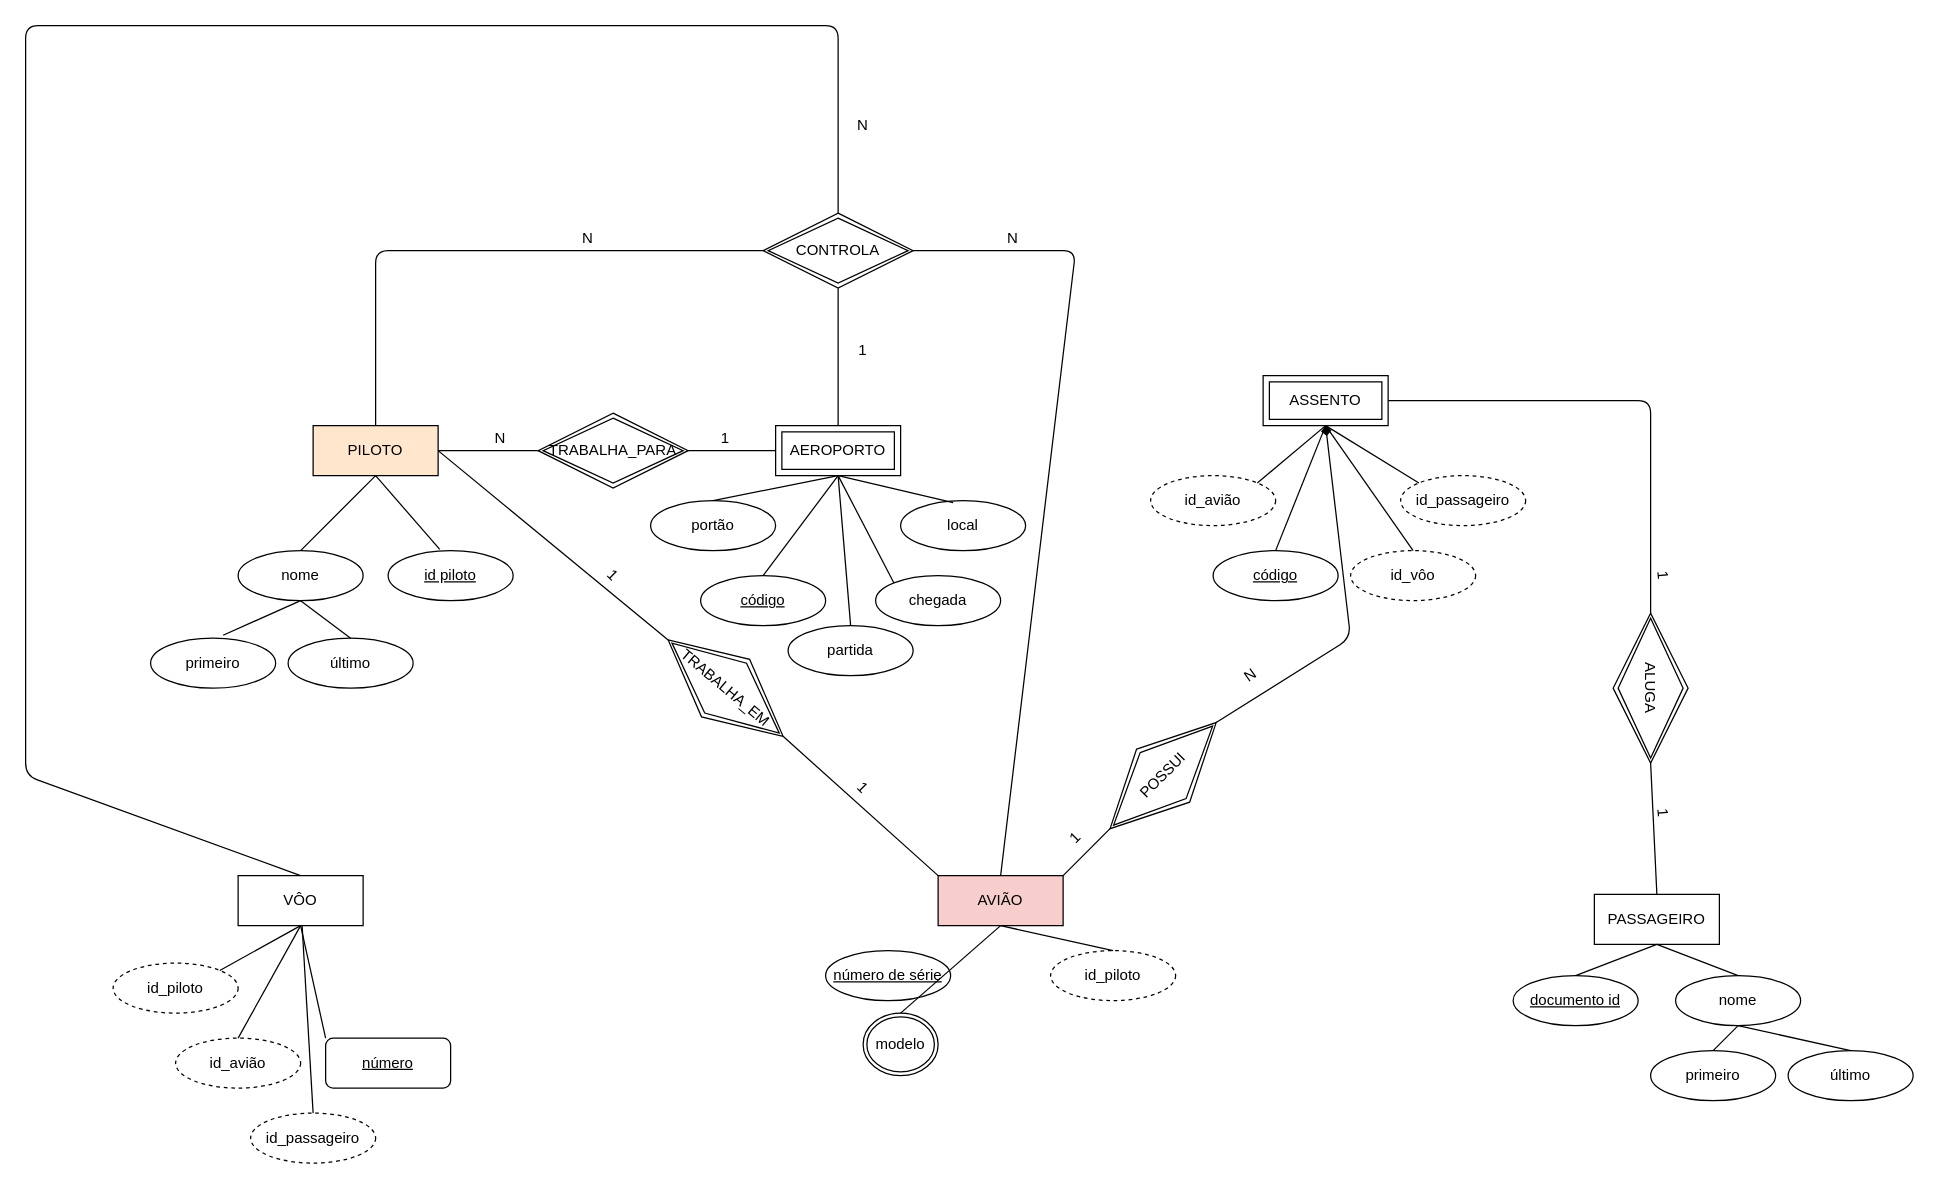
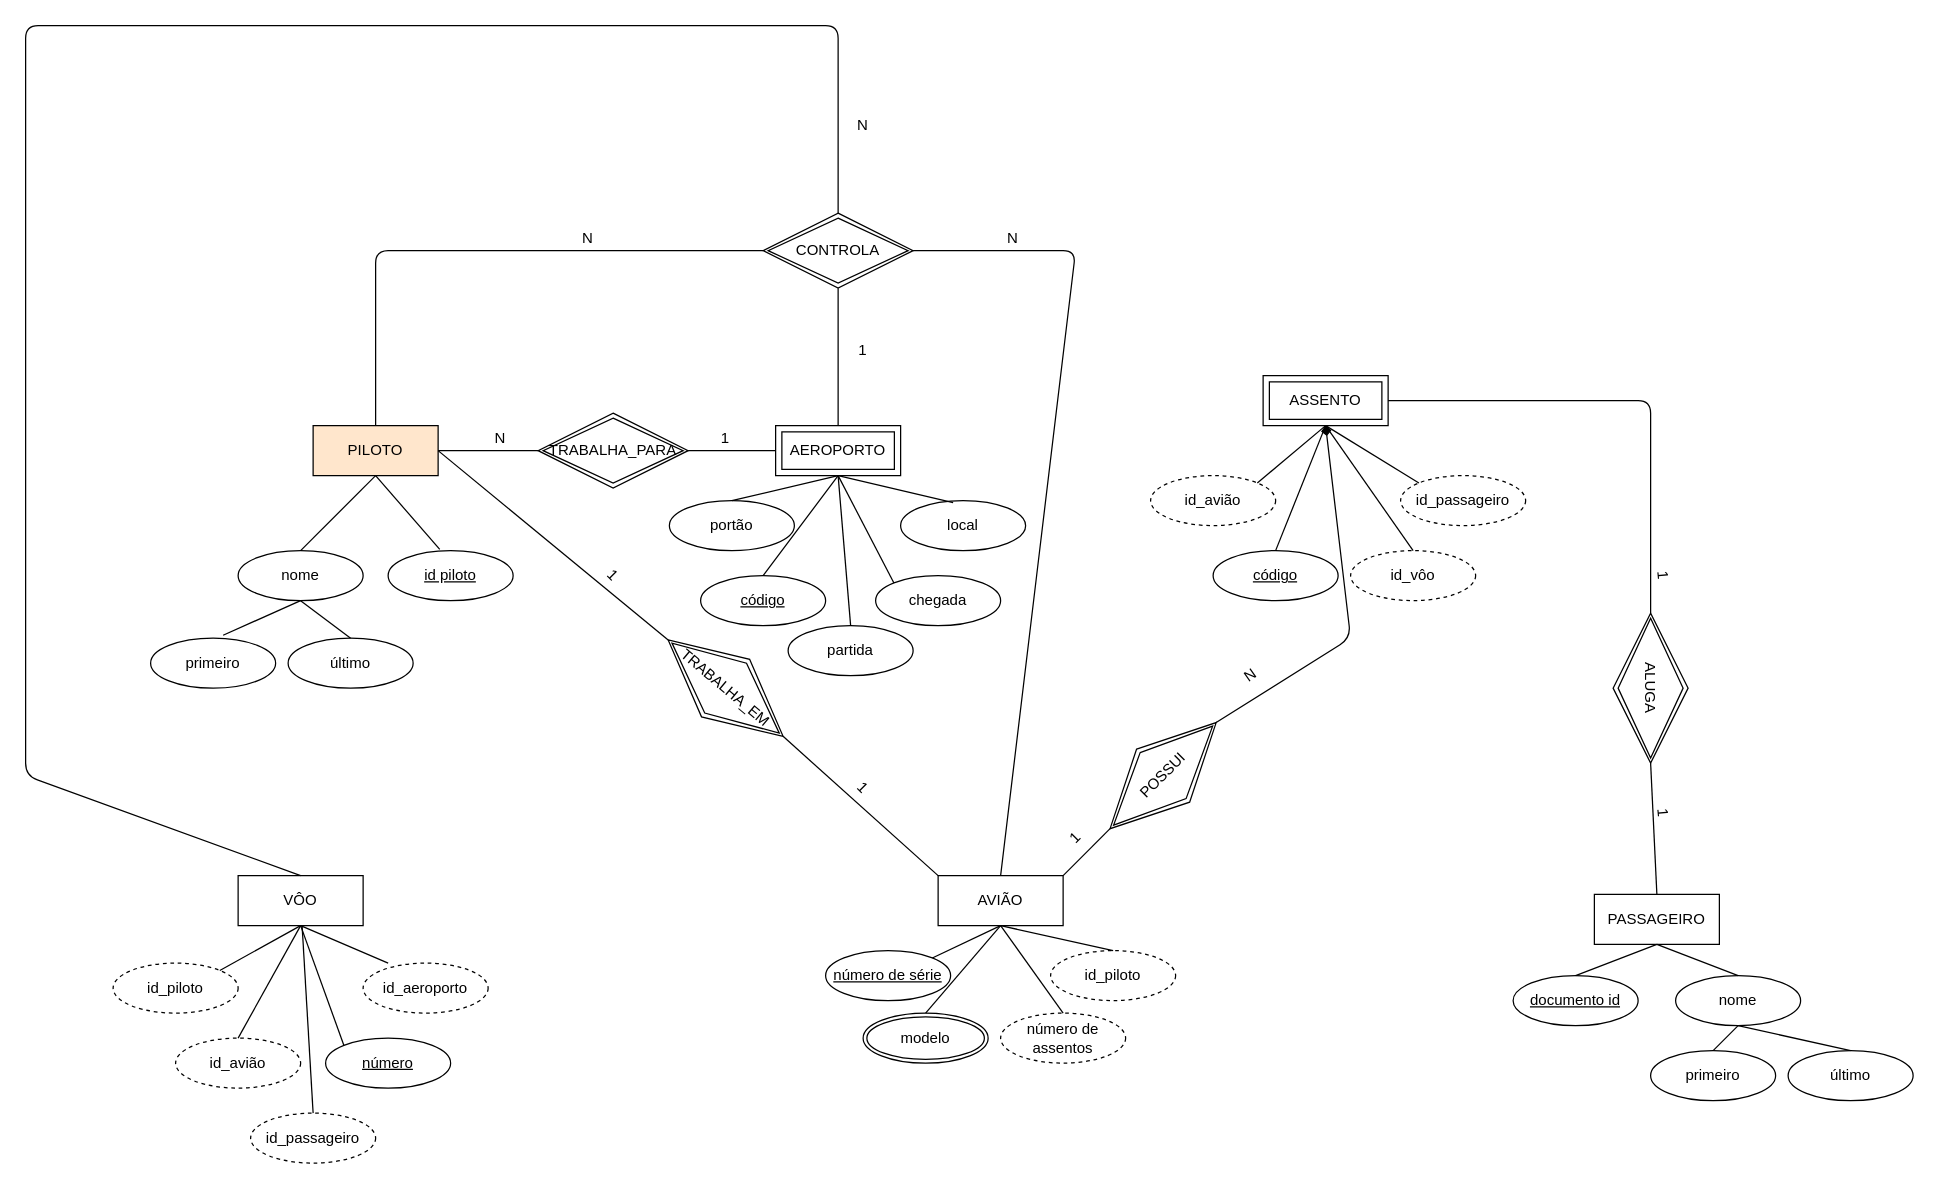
- <mxCell id="37" value="portão" style="ellipse;whiteSpace=wrap;html=1;align=center;" vertex="1" parent="1"><mxGeometry x="520" y="400" width="100" height="40" as="geometry" /></mxCell>
+ <mxCell id="37" value="portão" style="ellipse;whiteSpace=wrap;html=1;align=center;" vertex="1" parent="1"><mxGeometry x="535" y="400" width="100" height="40" as="geometry" /></mxCell>
- <mxCell id="11" value="AVIÃO" style="whiteSpace=wrap;html=1;align=center;fillColor=#f8cecc;" vertex="1" parent="1"><mxGeometry x="750" y="700" width="100" height="40" as="geometry" /></mxCell>
+ <mxCell id="11" value="AVIÃO" style="whiteSpace=wrap;html=1;align=center;" vertex="1" parent="1"><mxGeometry x="750" y="700" width="100" height="40" as="geometry" /></mxCell>
+ <mxCell id="16" value="" style="endArrow=none;html=1;exitX=1;exitY=0;exitDx=0;exitDy=0;entryX=0.5;entryY=1;entryDx=0;entryDy=0;" edge="1" parent="1" source="12" target="11"><mxGeometry width="50" height="50" relative="1" as="geometry"><mxPoint x="990" y="730" as="sourcePoint" /><mxPoint x="1040" y="680" as="targetPoint" /></mxGeometry></mxCell>
+ <mxCell id="48" value="" style="endArrow=none;html=1;exitX=0.2;exitY=0;exitDx=0;exitDy=0;exitPerimeter=0;entryX=0.5;entryY=1;entryDx=0;entryDy=0;" edge="1" parent="1" source="45" target="42"><mxGeometry width="50" height="50" relative="1" as="geometry"><mxPoint x="310" y="730" as="sourcePoint" /><mxPoint x="360" y="680" as="targetPoint" /></mxGeometry></mxCell>
+ <mxCell id="18" value="" style="endArrow=none;html=1;exitX=0.5;exitY=0;exitDx=0;exitDy=0;entryX=0.5;entryY=1;entryDx=0;entryDy=0;" edge="1" parent="1" source="15" target="11"><mxGeometry width="50" height="50" relative="1" as="geometry"><mxPoint x="990" y="730" as="sourcePoint" /><mxPoint x="1040" y="680" as="targetPoint" /></mxGeometry></mxCell>
+ <mxCell id="45" value="id_aeroporto" style="ellipse;whiteSpace=wrap;html=1;align=center;dashed=1;" vertex="1" parent="1"><mxGeometry x="290" y="770" width="100" height="40" as="geometry" /></mxCell>
+ <mxCell id="15" value="número de assentos" style="ellipse;whiteSpace=wrap;html=1;align=center;dashed=1;" vertex="1" parent="1"><mxGeometry x="800" y="810" width="100" height="40" as="geometry" /></mxCell>
- <mxCell id="13" value="modelo" style="ellipse;shape=doubleEllipse;margin=3;whiteSpace=wrap;html=1;align=center;" vertex="1" parent="1"><mxGeometry x="690" y="810" width="60" height="50" as="geometry" /></mxCell>
+ <mxCell id="13" value="modelo" style="ellipse;shape=doubleEllipse;margin=3;whiteSpace=wrap;html=1;align=center;" vertex="1" parent="1"><mxGeometry x="690" y="810" width="100" height="40" as="geometry" /></mxCell>
- <mxCell id="43" value="número" style="whiteSpace=wrap;html=1;align=center;fontStyle=4;rounded=1;" vertex="1" parent="1"><mxGeometry x="260" y="830" width="100" height="40" as="geometry" /></mxCell>
+ <mxCell id="43" value="número" style="ellipse;whiteSpace=wrap;html=1;align=center;fontStyle=4;" vertex="1" parent="1"><mxGeometry x="260" y="830" width="100" height="40" as="geometry" /></mxCell>
